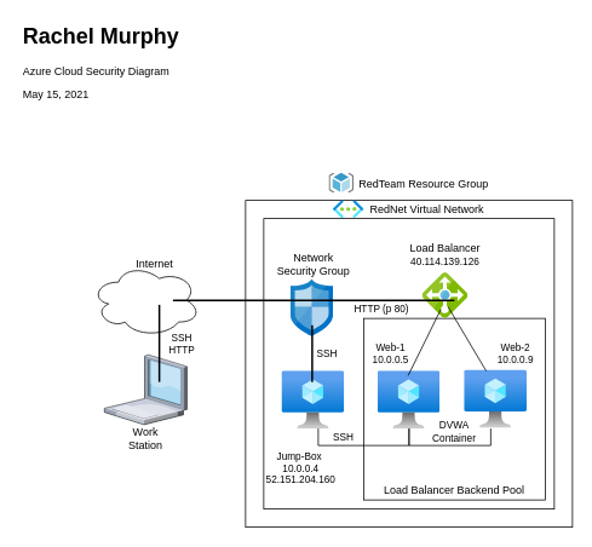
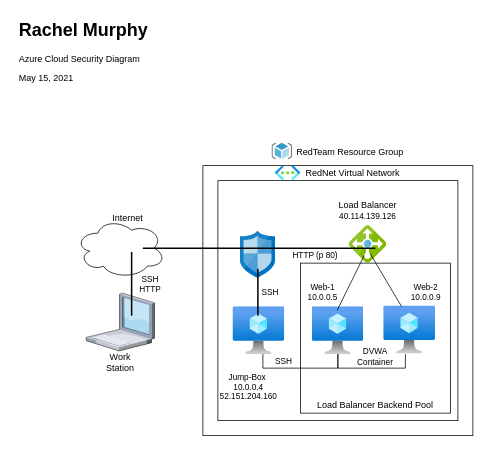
- <mxCell id="16" value="Network Security Group" style="text;html=1;strokeColor=none;fillColor=none;align=center;verticalAlign=middle;whiteSpace=wrap;rounded=0;" vertex="1" parent="1"><mxGeometry x="300" y="280" width="90" height="20" as="geometry" /></mxCell>
